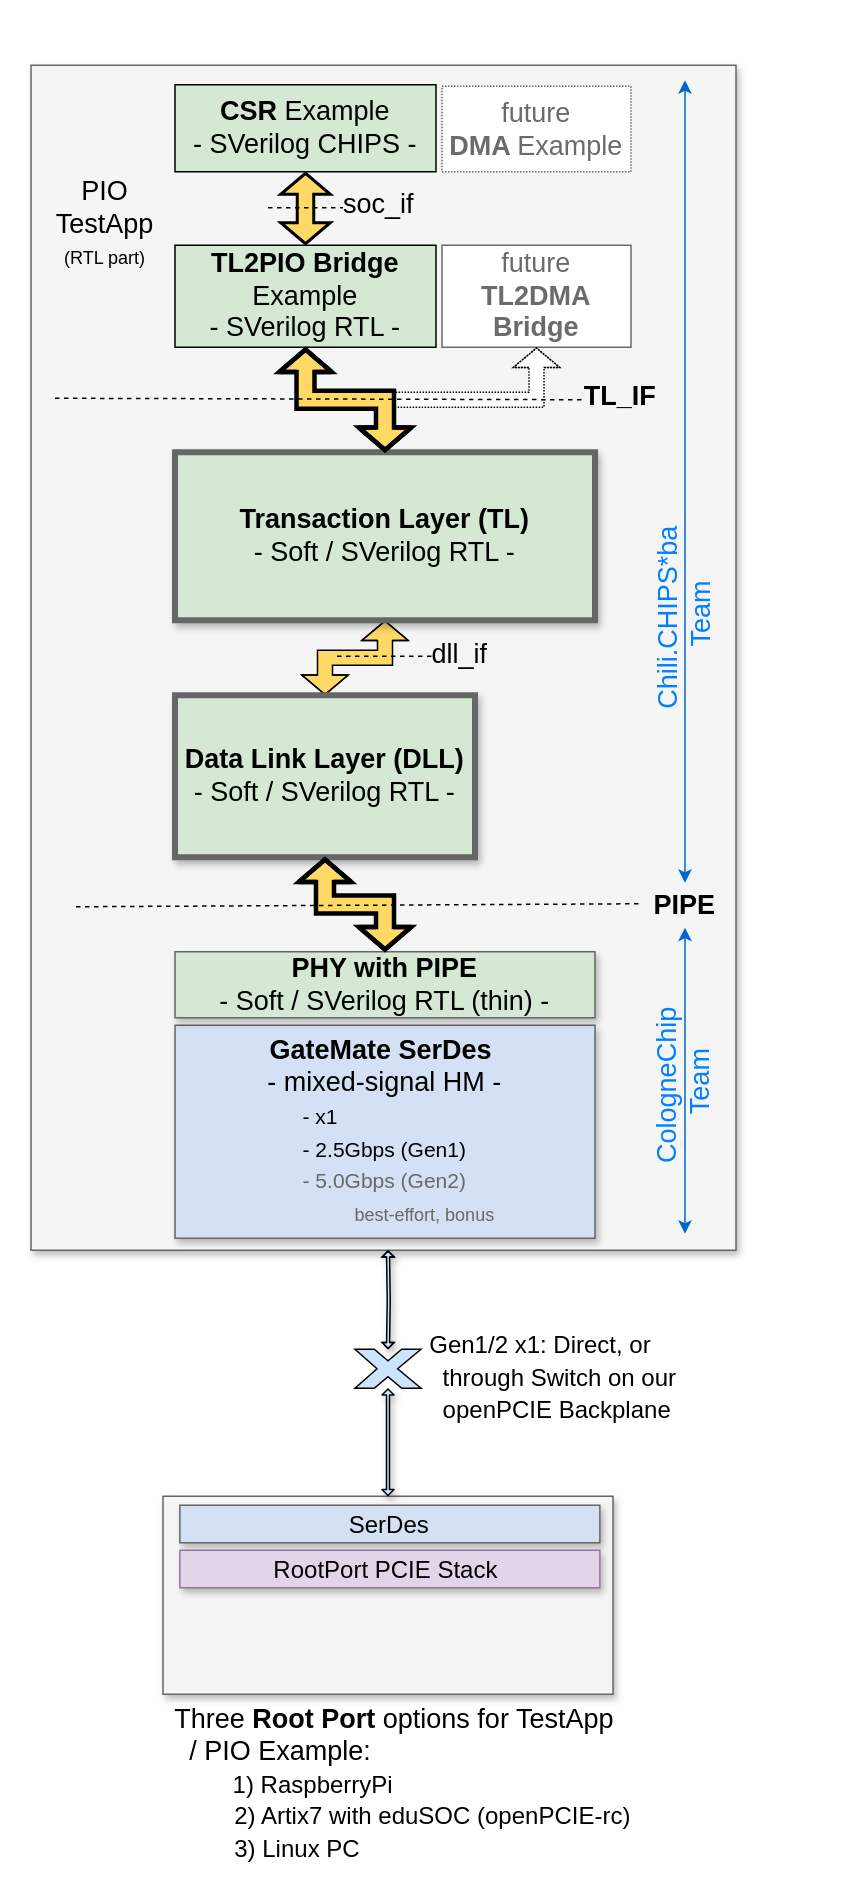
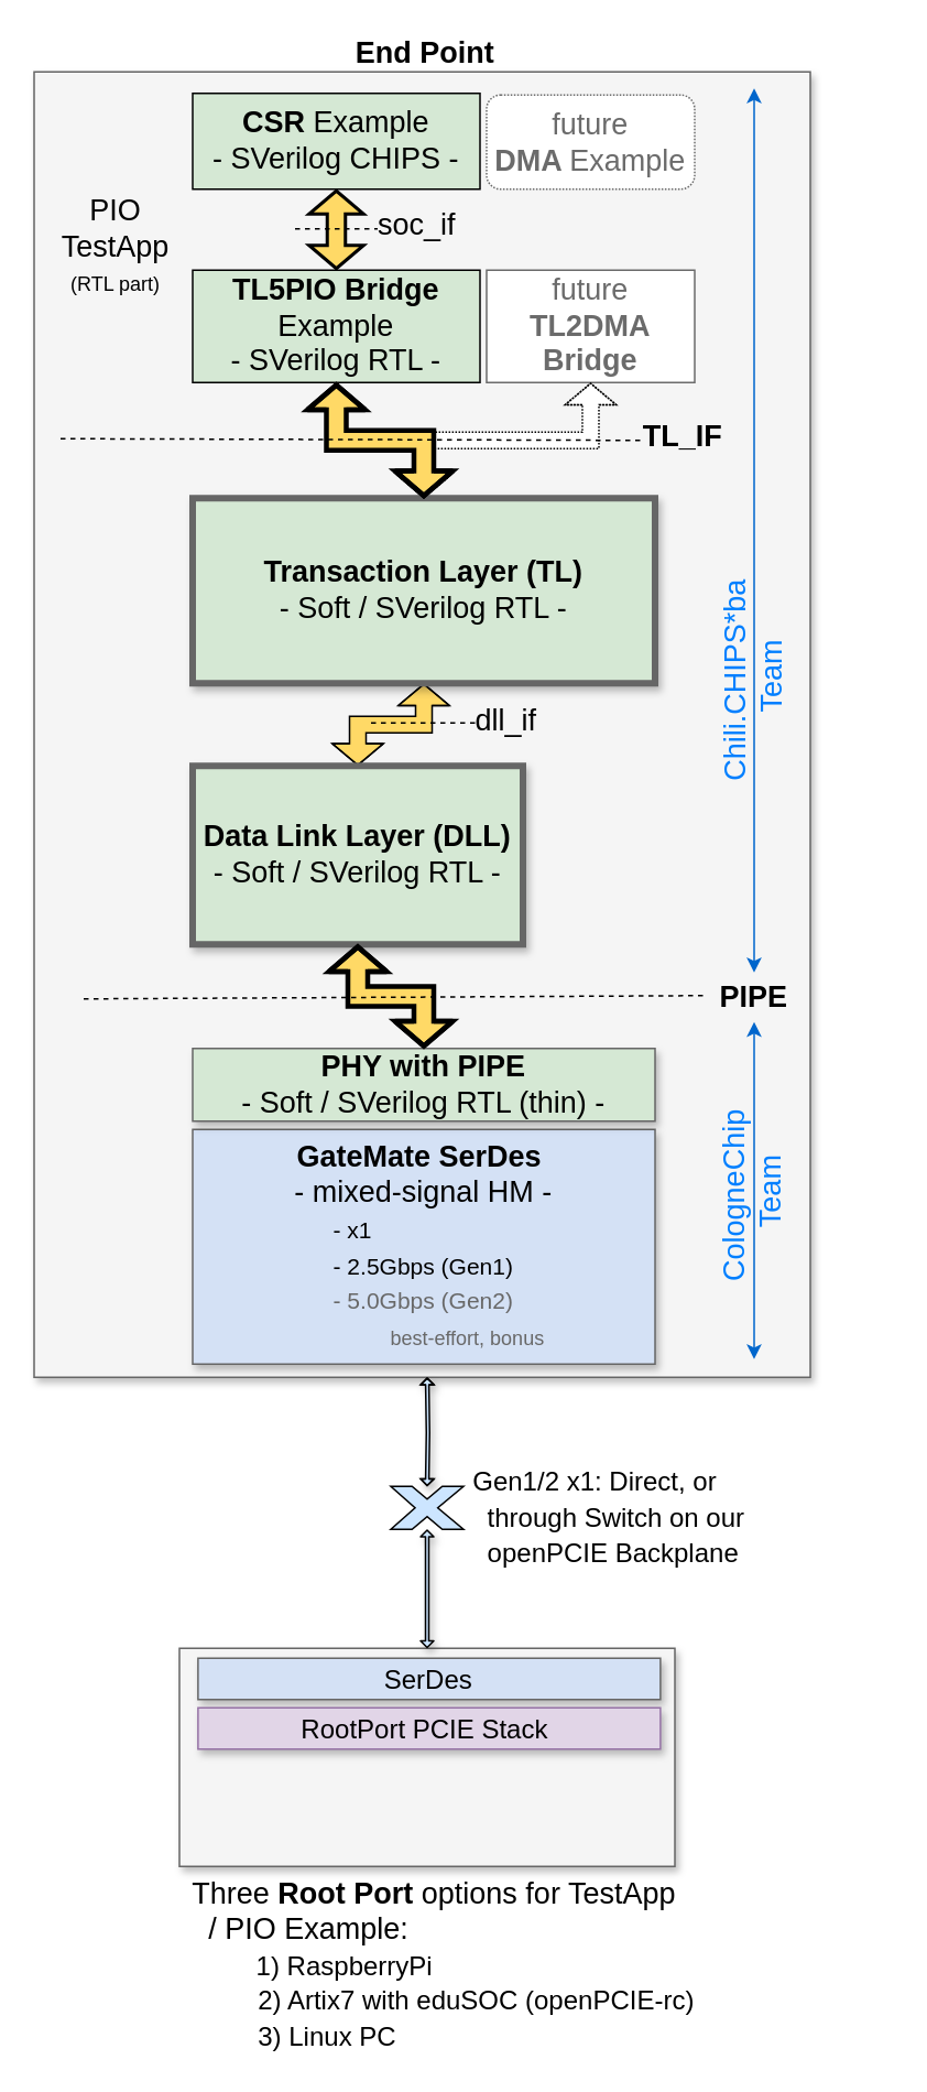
+ <mxCell id="35" value="&lt;b&gt;End Point&lt;/b&gt;" style="text;html=1;align=center;verticalAlign=middle;whiteSpace=wrap;rounded=0;fontSize=18;" parent="1" vertex="1"><mxGeometry x="202" y="20" width="110" height="23" as="geometry" /></mxCell>
- <mxCell id="40" value="&lt;font style=&quot;color: rgb(107, 107, 107);&quot;&gt;future&lt;/font&gt;&lt;div&gt;&lt;font style=&quot;color: rgb(107, 107, 107);&quot;&gt;&lt;b&gt;DMA &lt;/b&gt;Example&lt;/font&gt;&lt;/div&gt;" style="whiteSpace=wrap;html=1;shadow=0;fontSize=18;fillColor=#FFFFFF;strokeColor=#6B6B6B;dashed=1;dashPattern=1 1;" parent="1" vertex="1"><mxGeometry x="294" y="57" width="126" height="57" as="geometry" /></mxCell>
+ <mxCell id="40" value="&lt;font style=&quot;color: rgb(107, 107, 107);&quot;&gt;future&lt;/font&gt;&lt;div&gt;&lt;font style=&quot;color: rgb(107, 107, 107);&quot;&gt;&lt;b&gt;DMA &lt;/b&gt;Example&lt;/font&gt;&lt;/div&gt;" style="whiteSpace=wrap;html=1;shadow=0;fontSize=18;fillColor=#FFFFFF;strokeColor=#6B6B6B;dashed=1;dashPattern=1 1;rounded=1;" parent="1" vertex="1"><mxGeometry x="294" y="57" width="126" height="57" as="geometry" /></mxCell>
- <mxCell id="17" value="&lt;b&gt;TL2PIO Bridge&lt;/b&gt; Example&lt;br&gt;- SVerilog RTL -" style="whiteSpace=wrap;html=1;shadow=0;fontSize=18;fillColor=#D5E8D4;strokeColor=default;" parent="1" vertex="1"><mxGeometry x="116" y="163" width="174" height="68" as="geometry" /></mxCell>
+ <mxCell id="17" value="&lt;b&gt;TL5PIO Bridge&lt;/b&gt; Example&lt;br&gt;- SVerilog RTL -" style="whiteSpace=wrap;html=1;shadow=0;fontSize=18;fillColor=#D5E8D4;strokeColor=default;" parent="1" vertex="1"><mxGeometry x="116" y="163" width="174" height="68" as="geometry" /></mxCell>
